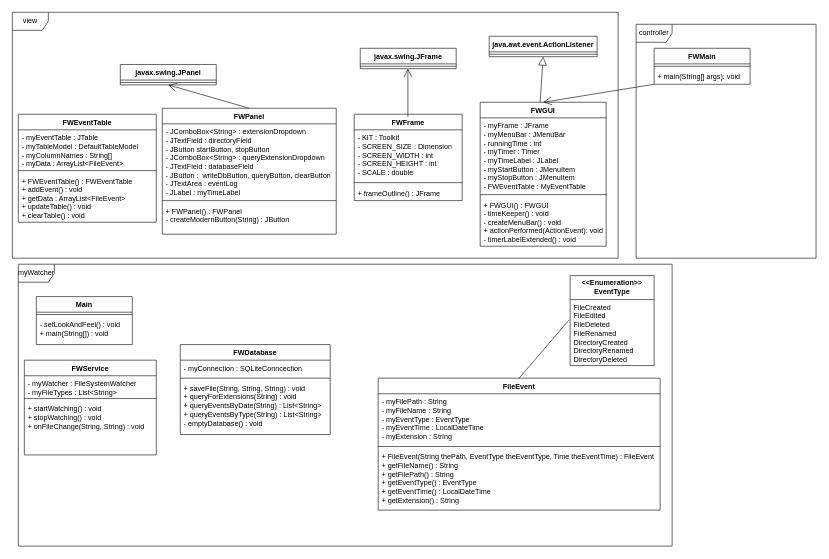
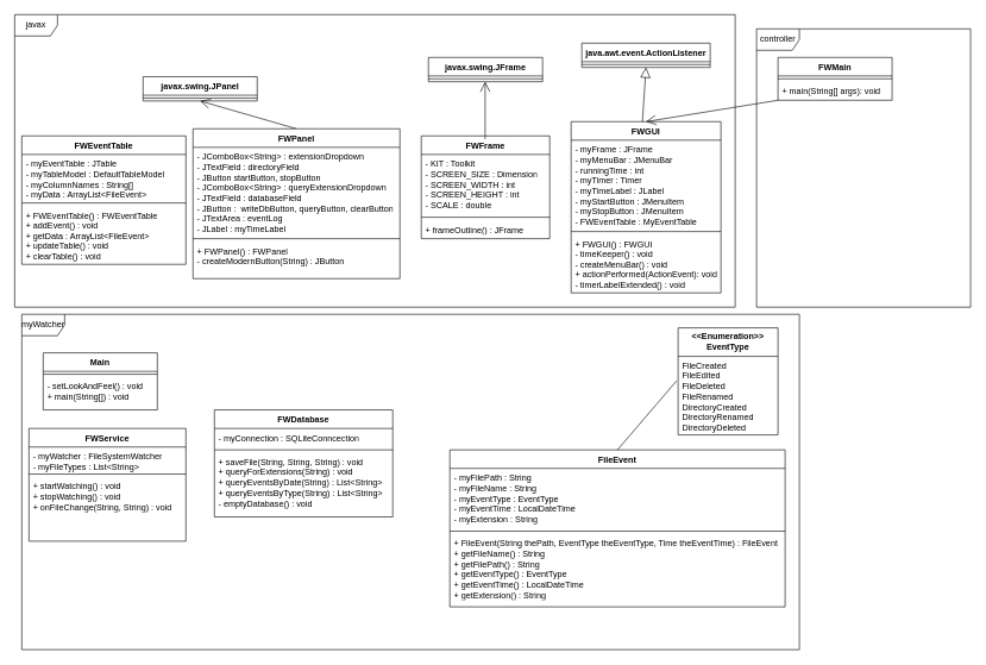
- <mxCell id="26" value="view" style="shape=umlFrame;whiteSpace=wrap;html=1;pointerEvents=0;" vertex="1" parent="1"><mxGeometry x="20" y="20" width="1010" height="410" as="geometry" /></mxCell>
+ <mxCell id="26" value="javax" style="shape=umlFrame;whiteSpace=wrap;html=1;pointerEvents=0;" vertex="1" parent="1"><mxGeometry x="20" y="20" width="1010" height="410" as="geometry" /></mxCell>
